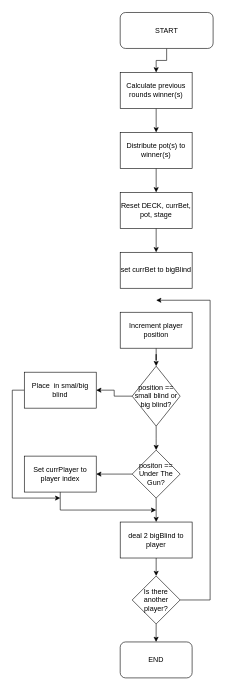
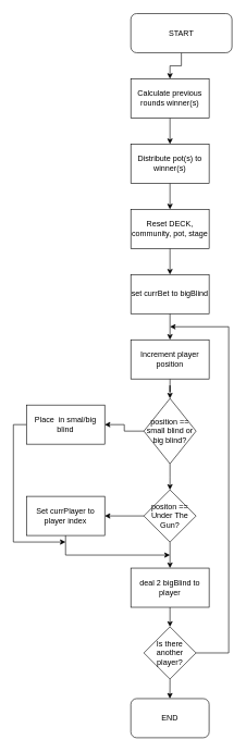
- <mxCell id="9" value="Reset DECK, currBet, pot, stage" style="rounded=0;whiteSpace=wrap;html=1;" vertex="1" parent="1"><mxGeometry x="200" y="320" width="120" height="60" as="geometry" /></mxCell>
+ <mxCell id="9" value="Reset DECK, community, pot, stage" style="rounded=0;whiteSpace=wrap;html=1;" vertex="1" parent="1"><mxGeometry x="200" y="320" width="120" height="60" as="geometry" /></mxCell>
+ <mxCell id="10" style="edgeStyle=orthogonalEdgeStyle;rounded=0;orthogonalLoop=1;jettySize=auto;html=1;exitX=0.5;exitY=1;exitDx=0;exitDy=0;entryX=0.5;entryY=0;entryDx=0;entryDy=0;" edge="1" parent="1" source="11" target="13"><mxGeometry relative="1" as="geometry" /></mxCell>
